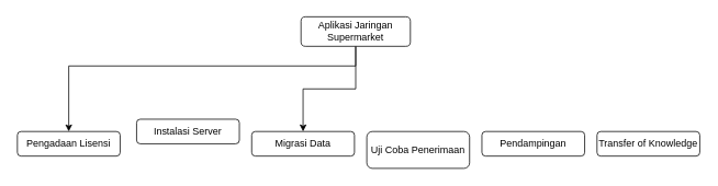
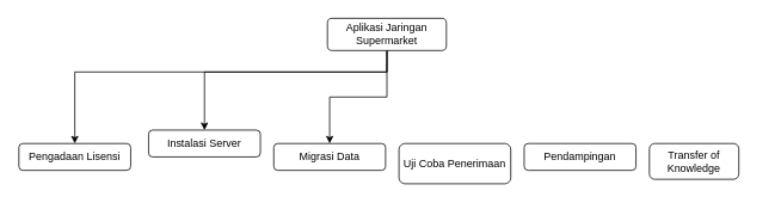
+ <mxCell id="3" style="edgeStyle=orthogonalEdgeStyle;rounded=0;orthogonalLoop=1;jettySize=auto;html=1;entryX=0.5;entryY=0;entryDx=0;entryDy=0;" edge="1" parent="1" source="5" target="7"><mxGeometry relative="1" as="geometry"><Array as="points"><mxPoint x="431" y="80" /><mxPoint x="227" y="80" /></Array></mxGeometry></mxCell>
- <mxCell id="11" value="Transfer of Knowledge" style="rounded=1;whiteSpace=wrap;html=1;" vertex="1" parent="1"><mxGeometry x="725" y="160" width="125" height="30" as="geometry" /></mxCell>
+ <mxCell id="11" value="Transfer of Knowledge" style="rounded=1;whiteSpace=wrap;html=1;" vertex="1" parent="1"><mxGeometry x="725" y="160" width="100" height="40" as="geometry" /></mxCell>
